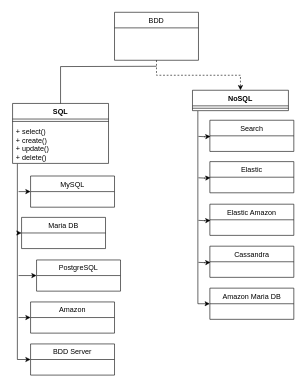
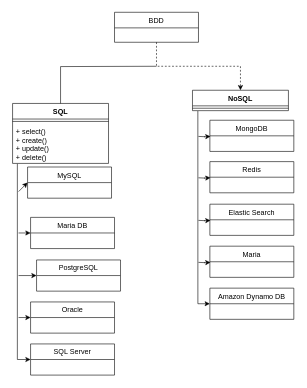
- <mxCell id="3" value="BDD" style="swimlane;fontStyle=0;childLayout=stackLayout;horizontal=1;startSize=26;fillColor=none;horizontalStack=0;resizeParent=1;resizeParentMax=0;resizeLast=0;collapsible=1;marginBottom=0;" vertex="1" parent="1"><mxGeometry x="190" y="20" width="140" height="80" as="geometry" /></mxCell>
+ <mxCell id="3" value="BDD" style="swimlane;fontStyle=0;childLayout=stackLayout;horizontal=1;startSize=26;fillColor=none;horizontalStack=0;resizeParent=1;resizeParentMax=0;resizeLast=0;collapsible=1;marginBottom=0;" vertex="1" parent="1"><mxGeometry x="190" y="20" width="140" height="50" as="geometry" /></mxCell>
- <mxCell id="15" value="Search" style="swimlane;fontStyle=0;childLayout=stackLayout;horizontal=1;startSize=26;fillColor=none;horizontalStack=0;resizeParent=1;resizeParentMax=0;resizeLast=0;collapsible=1;marginBottom=0;" vertex="1" parent="1"><mxGeometry x="349" y="200" width="140" height="52" as="geometry" /></mxCell>
+ <mxCell id="15" value="MongoDB" style="swimlane;fontStyle=0;childLayout=stackLayout;horizontal=1;startSize=26;fillColor=none;horizontalStack=0;resizeParent=1;resizeParentMax=0;resizeLast=0;collapsible=1;marginBottom=0;" vertex="1" parent="1"><mxGeometry x="349" y="200" width="140" height="52" as="geometry" /></mxCell>
- <mxCell id="16" value="Elastic" style="swimlane;fontStyle=0;childLayout=stackLayout;horizontal=1;startSize=26;fillColor=none;horizontalStack=0;resizeParent=1;resizeParentMax=0;resizeLast=0;collapsible=1;marginBottom=0;" vertex="1" parent="1"><mxGeometry x="349" y="269" width="140" height="52" as="geometry" /></mxCell>
+ <mxCell id="16" value="Redis" style="swimlane;fontStyle=0;childLayout=stackLayout;horizontal=1;startSize=26;fillColor=none;horizontalStack=0;resizeParent=1;resizeParentMax=0;resizeLast=0;collapsible=1;marginBottom=0;" vertex="1" parent="1"><mxGeometry x="349" y="269" width="140" height="52" as="geometry" /></mxCell>
- <mxCell id="6" value="MySQL" style="swimlane;fontStyle=0;childLayout=stackLayout;horizontal=1;startSize=26;fillColor=none;horizontalStack=0;resizeParent=1;resizeParentMax=0;resizeLast=0;collapsible=1;marginBottom=0;" vertex="1" parent="1"><mxGeometry x="50" y="293" width="140" height="52" as="geometry" /></mxCell>
+ <mxCell id="6" value="MySQL" style="swimlane;fontStyle=0;childLayout=stackLayout;horizontal=1;startSize=26;fillColor=none;horizontalStack=0;resizeParent=1;resizeParentMax=0;resizeLast=0;collapsible=1;marginBottom=0;" vertex="1" parent="1"><mxGeometry x="45" y="278" width="140" height="52" as="geometry" /></mxCell>
- <mxCell id="17" value="Elastic Amazon" style="swimlane;fontStyle=0;childLayout=stackLayout;horizontal=1;startSize=26;fillColor=none;horizontalStack=0;resizeParent=1;resizeParentMax=0;resizeLast=0;collapsible=1;marginBottom=0;" vertex="1" parent="1"><mxGeometry x="349" y="340" width="140" height="52" as="geometry" /></mxCell>
+ <mxCell id="17" value="Elastic Search" style="swimlane;fontStyle=0;childLayout=stackLayout;horizontal=1;startSize=26;fillColor=none;horizontalStack=0;resizeParent=1;resizeParentMax=0;resizeLast=0;collapsible=1;marginBottom=0;" vertex="1" parent="1"><mxGeometry x="349" y="340" width="140" height="52" as="geometry" /></mxCell>
- <mxCell id="7" value="Maria DB" style="swimlane;fontStyle=0;childLayout=stackLayout;horizontal=1;startSize=26;fillColor=none;horizontalStack=0;resizeParent=1;resizeParentMax=0;resizeLast=0;collapsible=1;marginBottom=0;" vertex="1" parent="1"><mxGeometry x="35" y="362" width="140" height="52" as="geometry" /></mxCell>
+ <mxCell id="7" value="Maria DB" style="swimlane;fontStyle=0;childLayout=stackLayout;horizontal=1;startSize=26;fillColor=none;horizontalStack=0;resizeParent=1;resizeParentMax=0;resizeLast=0;collapsible=1;marginBottom=0;" vertex="1" parent="1"><mxGeometry x="50" y="362" width="140" height="52" as="geometry" /></mxCell>
- <mxCell id="18" value="Cassandra" style="swimlane;fontStyle=0;childLayout=stackLayout;horizontal=1;startSize=26;fillColor=none;horizontalStack=0;resizeParent=1;resizeParentMax=0;resizeLast=0;collapsible=1;marginBottom=0;" vertex="1" parent="1"><mxGeometry x="349" y="410" width="140" height="52" as="geometry" /></mxCell>
+ <mxCell id="18" value="Maria" style="swimlane;fontStyle=0;childLayout=stackLayout;horizontal=1;startSize=26;fillColor=none;horizontalStack=0;resizeParent=1;resizeParentMax=0;resizeLast=0;collapsible=1;marginBottom=0;" vertex="1" parent="1"><mxGeometry x="349" y="410" width="140" height="52" as="geometry" /></mxCell>
- <mxCell id="19" value="Amazon Maria DB" style="swimlane;fontStyle=0;childLayout=stackLayout;horizontal=1;startSize=26;fillColor=none;horizontalStack=0;resizeParent=1;resizeParentMax=0;resizeLast=0;collapsible=1;marginBottom=0;" vertex="1" parent="1"><mxGeometry x="349" y="480" width="140" height="52" as="geometry" /></mxCell>
+ <mxCell id="19" value="Amazon Dynamo DB" style="swimlane;fontStyle=0;childLayout=stackLayout;horizontal=1;startSize=26;fillColor=none;horizontalStack=0;resizeParent=1;resizeParentMax=0;resizeLast=0;collapsible=1;marginBottom=0;" vertex="1" parent="1"><mxGeometry x="349" y="480" width="140" height="52" as="geometry" /></mxCell>
- <mxCell id="9" value="Amazon" style="swimlane;fontStyle=0;childLayout=stackLayout;horizontal=1;startSize=26;fillColor=none;horizontalStack=0;resizeParent=1;resizeParentMax=0;resizeLast=0;collapsible=1;marginBottom=0;" vertex="1" parent="1"><mxGeometry x="50" y="503" width="140" height="52" as="geometry" /></mxCell>
+ <mxCell id="9" value="Oracle" style="swimlane;fontStyle=0;childLayout=stackLayout;horizontal=1;startSize=26;fillColor=none;horizontalStack=0;resizeParent=1;resizeParentMax=0;resizeLast=0;collapsible=1;marginBottom=0;" vertex="1" parent="1"><mxGeometry x="50" y="503" width="140" height="52" as="geometry" /></mxCell>
- <mxCell id="10" value="BDD Server" style="swimlane;fontStyle=0;childLayout=stackLayout;horizontal=1;startSize=26;fillColor=none;horizontalStack=0;resizeParent=1;resizeParentMax=0;resizeLast=0;collapsible=1;marginBottom=0;" vertex="1" parent="1"><mxGeometry x="50" y="573" width="140" height="52" as="geometry" /></mxCell>
+ <mxCell id="10" value="SQL Server" style="swimlane;fontStyle=0;childLayout=stackLayout;horizontal=1;startSize=26;fillColor=none;horizontalStack=0;resizeParent=1;resizeParentMax=0;resizeLast=0;collapsible=1;marginBottom=0;" vertex="1" parent="1"><mxGeometry x="50" y="573" width="140" height="52" as="geometry" /></mxCell>
